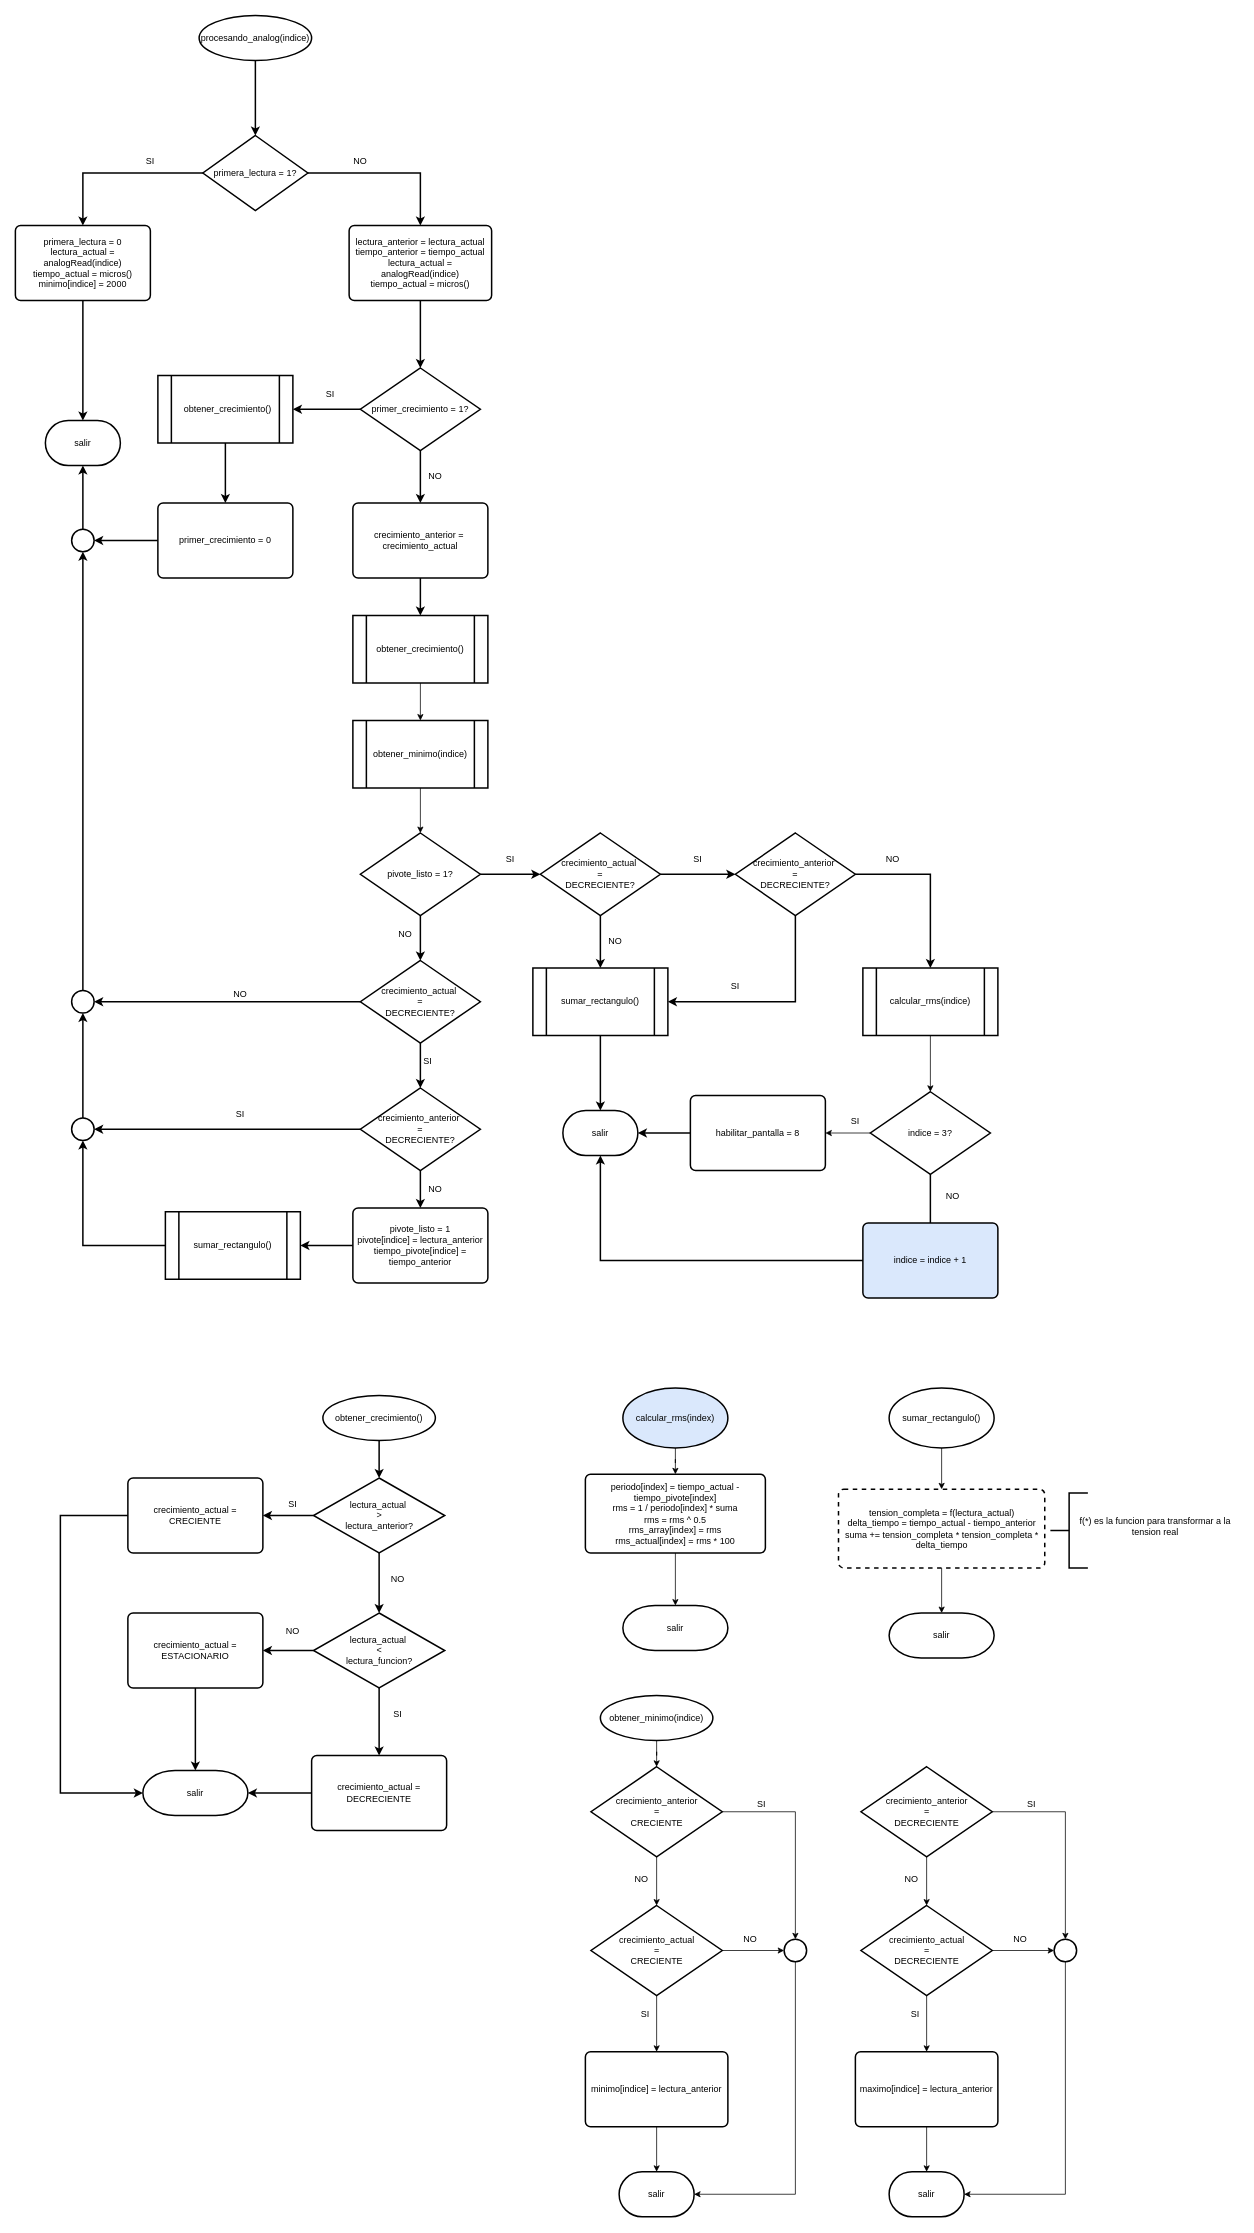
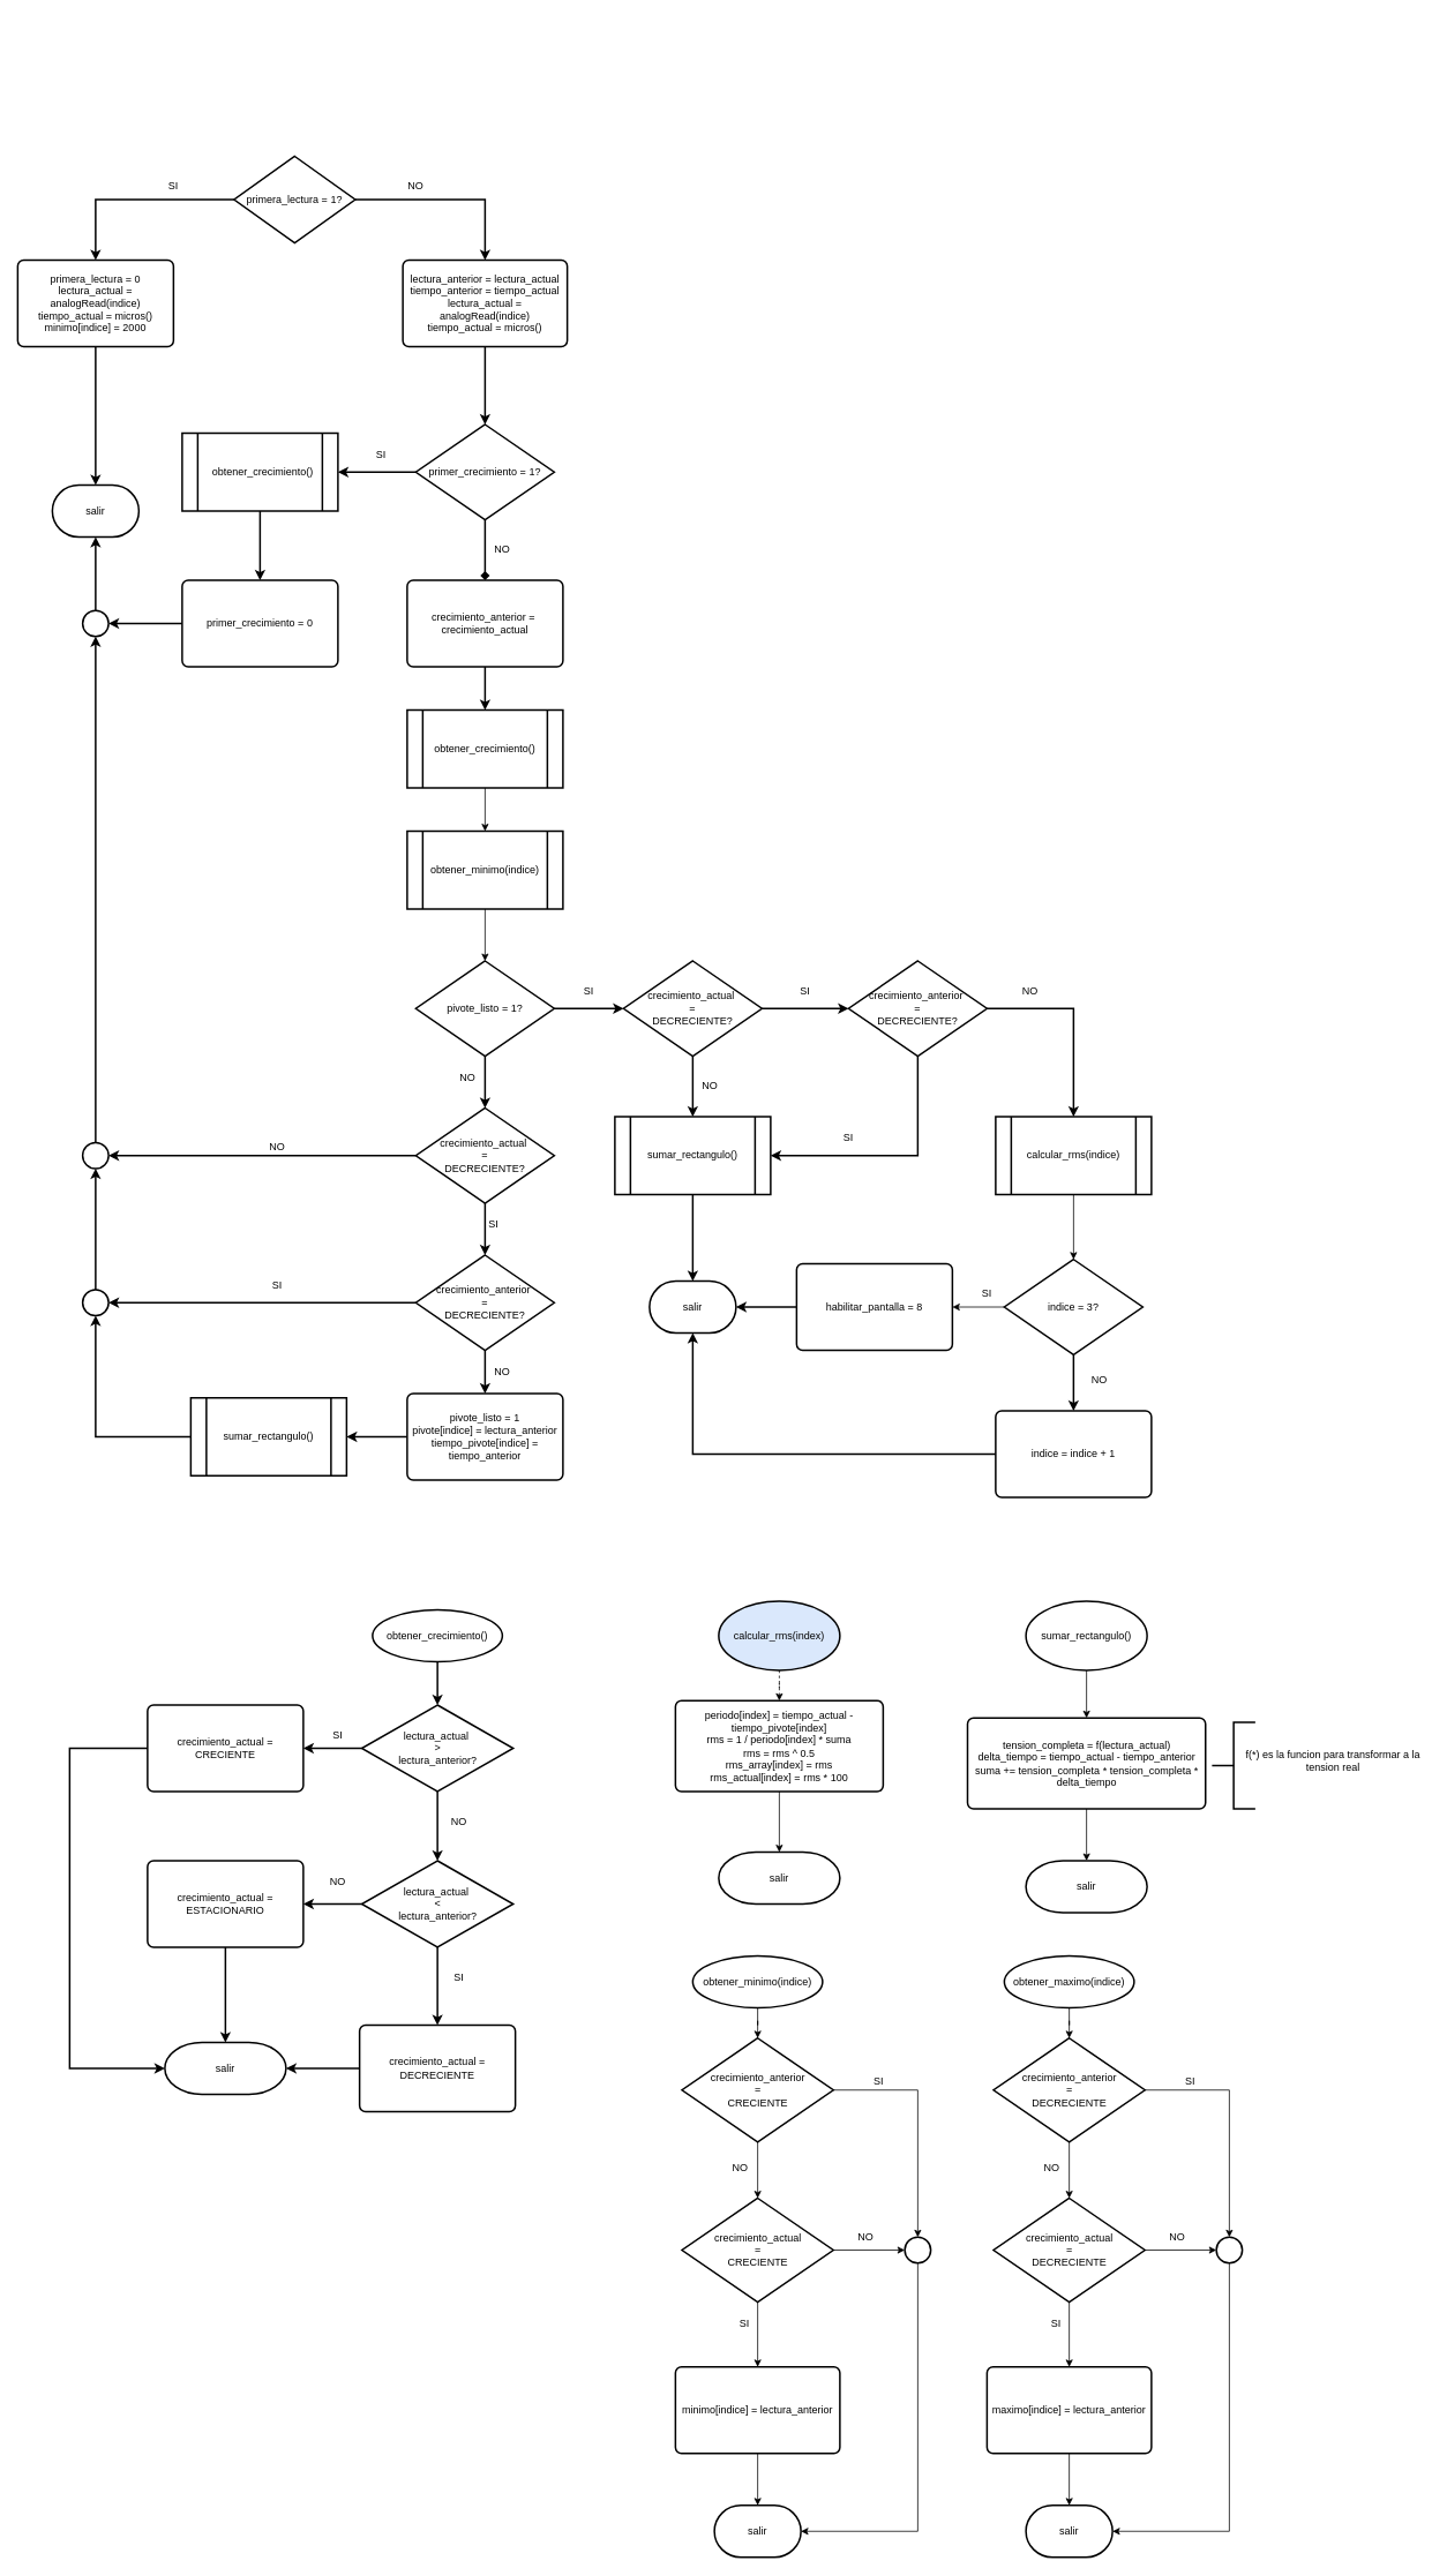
- <mxCell id="74" value="&lt;span style=&quot;&quot;&gt;procesando_analog(indice)&lt;/span&gt;" style="strokeWidth=2;html=1;shape=mxgraph.flowchart.start_1;whiteSpace=wrap;" vertex="1" parent="1"><mxGeometry x="265" y="20" width="150" height="60" as="geometry" /></mxCell>
- <mxCell id="73" value="" style="edgeStyle=orthogonalEdgeStyle;rounded=0;orthogonalLoop=1;jettySize=auto;html=1;strokeWidth=2;" edge="1" parent="1" source="74" target="2"><mxGeometry relative="1" as="geometry" /></mxCell>
- <mxCell id="12" value="" style="edgeStyle=orthogonalEdgeStyle;rounded=0;orthogonalLoop=1;jettySize=auto;html=1;strokeWidth=2;" edge="1" parent="1" source="13" target="17"><mxGeometry relative="1" as="geometry" /></mxCell>
+ <mxCell id="12" value="" style="edgeStyle=orthogonalEdgeStyle;rounded=0;orthogonalLoop=1;jettySize=auto;html=1;strokeWidth=2;endArrow=diamond;" edge="1" parent="1" source="13" target="17"><mxGeometry relative="1" as="geometry" /></mxCell>
- <mxCell id="65" value="" style="edgeStyle=orthogonalEdgeStyle;rounded=0;orthogonalLoop=1;jettySize=auto;html=1;strokeWidth=2;endArrow=none;" edge="1" parent="1" source="67" target="69"><mxGeometry relative="1" as="geometry" /></mxCell>
+ <mxCell id="65" value="" style="edgeStyle=orthogonalEdgeStyle;rounded=0;orthogonalLoop=1;jettySize=auto;html=1;strokeWidth=2;" edge="1" parent="1" source="67" target="69"><mxGeometry relative="1" as="geometry" /></mxCell>
- <mxCell id="69" value="indice = indice + 1" style="rounded=1;whiteSpace=wrap;html=1;absoluteArcSize=1;arcSize=14;strokeWidth=2;fillColor=#dae8fc;" vertex="1" parent="1"><mxGeometry x="1150" y="1630" width="180" height="100" as="geometry" /></mxCell>
+ <mxCell id="69" value="indice = indice + 1" style="rounded=1;whiteSpace=wrap;html=1;absoluteArcSize=1;arcSize=14;strokeWidth=2;" vertex="1" parent="1"><mxGeometry x="1150" y="1630" width="180" height="100" as="geometry" /></mxCell>
- <mxCell id="98" value="" style="edgeStyle=orthogonalEdgeStyle;rounded=0;orthogonalLoop=1;jettySize=auto;html=1;" edge="1" parent="1" source="99" target="103"><mxGeometry relative="1" as="geometry" /></mxCell>
+ <mxCell id="98" value="" style="edgeStyle=orthogonalEdgeStyle;rounded=0;orthogonalLoop=1;jettySize=auto;html=1;dashed=1;" edge="1" parent="1" source="99" target="103"><mxGeometry relative="1" as="geometry" /></mxCell>
- <mxCell id="101" value="tension_completa = f(lectura_actual)&lt;br&gt;delta_tiempo = tiempo_actual - tiempo_anterior&lt;br&gt;suma += tension_completa * tension_completa * delta_tiempo" style="rounded=1;whiteSpace=wrap;html=1;absoluteArcSize=1;arcSize=14;strokeWidth=2;dashed=1;" vertex="1" parent="1"><mxGeometry x="1117.5" y="1985" width="275" height="105" as="geometry" /></mxCell>
+ <mxCell id="101" value="tension_completa = f(lectura_actual)&lt;br&gt;delta_tiempo = tiempo_actual - tiempo_anterior&lt;br&gt;suma += tension_completa * tension_completa * delta_tiempo" style="rounded=1;whiteSpace=wrap;html=1;absoluteArcSize=1;arcSize=14;strokeWidth=2;" vertex="1" parent="1"><mxGeometry x="1117.5" y="1985" width="275" height="105" as="geometry" /></mxCell>
- <mxCell id="82" value="lectura_actual&amp;nbsp;&lt;br&gt;&amp;lt;&lt;br&gt;lectura_funcion?" style="strokeWidth=2;html=1;shape=mxgraph.flowchart.decision;whiteSpace=wrap;" vertex="1" parent="1"><mxGeometry x="417.5" y="2150" width="175" height="100" as="geometry" /></mxCell>
+ <mxCell id="82" value="lectura_actual&amp;nbsp;&lt;br&gt;&amp;lt;&lt;br&gt;lectura_anterior?" style="strokeWidth=2;html=1;shape=mxgraph.flowchart.decision;whiteSpace=wrap;" vertex="1" parent="1"><mxGeometry x="417.5" y="2150" width="175" height="100" as="geometry" /></mxCell>
+ <mxCell id="127" value="&lt;span style=&quot;&quot;&gt;obtener_maximo(indice)&lt;/span&gt;" style="strokeWidth=2;html=1;shape=mxgraph.flowchart.start_1;whiteSpace=wrap;" vertex="1" parent="1"><mxGeometry x="1160" y="2260" width="150" height="60" as="geometry" /></mxCell>
+ <mxCell id="126" value="" style="edgeStyle=orthogonalEdgeStyle;rounded=0;orthogonalLoop=1;jettySize=auto;html=1;" edge="1" parent="1" source="127" target="131"><mxGeometry relative="1" as="geometry" /></mxCell>
